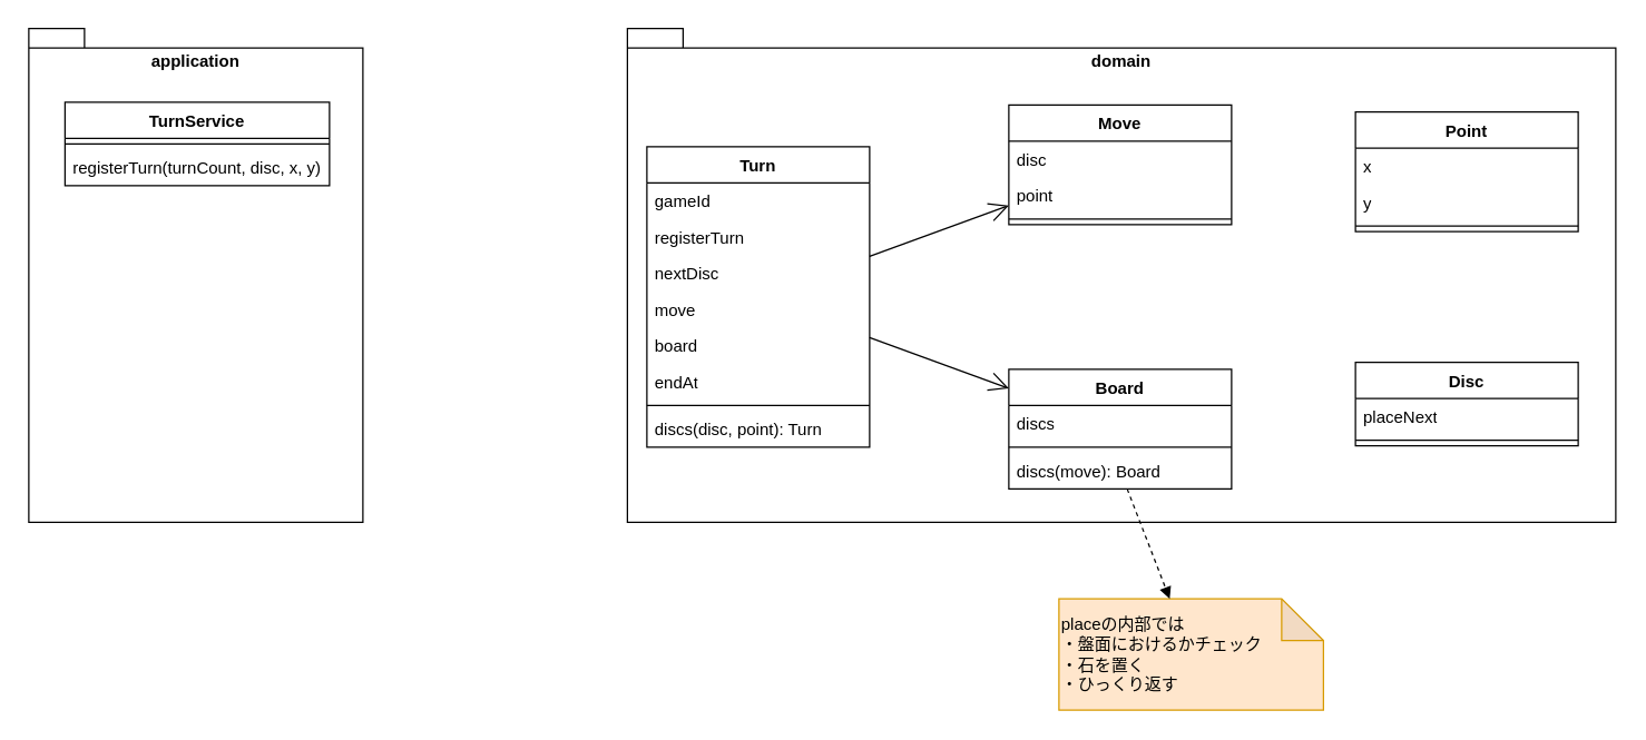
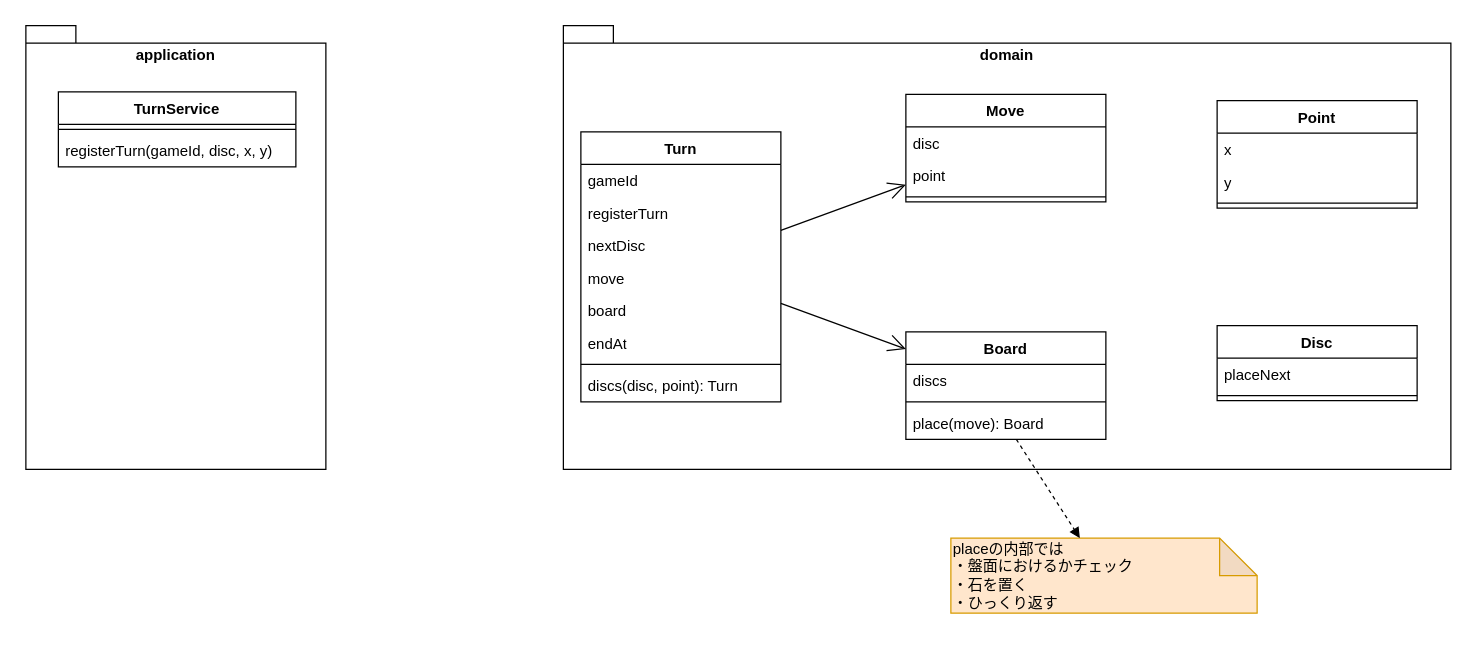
- <mxCell id="32" value="registerTurn(turnCount, disc, x, y)" style="text;strokeColor=none;fillColor=none;align=left;verticalAlign=top;spacingLeft=4;spacingRight=4;overflow=hidden;rotatable=0;points=[[0,0.5],[1,0.5]];portConstraint=eastwest;whiteSpace=wrap;html=1;" vertex="1" parent="30"><mxGeometry y="34" width="190" height="26" as="geometry" /></mxCell>
+ <mxCell id="32" value="registerTurn(gameId, disc, x, y)" style="text;strokeColor=none;fillColor=none;align=left;verticalAlign=top;spacingLeft=4;spacingRight=4;overflow=hidden;rotatable=0;points=[[0,0.5],[1,0.5]];portConstraint=eastwest;whiteSpace=wrap;html=1;" vertex="1" parent="30"><mxGeometry y="34" width="190" height="26" as="geometry" /></mxCell>
- <mxCell id="19" value="discs(move): Board" style="text;strokeColor=none;fillColor=none;align=left;verticalAlign=top;spacingLeft=4;spacingRight=4;overflow=hidden;rotatable=0;points=[[0,0.5],[1,0.5]];portConstraint=eastwest;whiteSpace=wrap;html=1;" vertex="1" parent="16"><mxGeometry y="60" width="160" height="26" as="geometry" /></mxCell>
+ <mxCell id="19" value="place(move): Board" style="text;strokeColor=none;fillColor=none;align=left;verticalAlign=top;spacingLeft=4;spacingRight=4;overflow=hidden;rotatable=0;points=[[0,0.5],[1,0.5]];portConstraint=eastwest;whiteSpace=wrap;html=1;" vertex="1" parent="16"><mxGeometry y="60" width="160" height="26" as="geometry" /></mxCell>
- <mxCell id="33" value="placeの内部では&lt;div&gt;・盤面におけるかチェック&lt;/div&gt;&lt;div&gt;・石を置く&lt;/div&gt;&lt;div&gt;・ひっくり返す&lt;/div&gt;" style="shape=note;whiteSpace=wrap;html=1;backgroundOutline=1;darkOpacity=0.05;fillColor=#ffe6cc;strokeColor=#d79b00;align=left;" vertex="1" parent="1"><mxGeometry x="760" y="430" width="190" height="80" as="geometry" /></mxCell>
+ <mxCell id="33" value="placeの内部では&lt;div&gt;・盤面におけるかチェック&lt;/div&gt;&lt;div&gt;・石を置く&lt;/div&gt;&lt;div&gt;・ひっくり返す&lt;/div&gt;" style="shape=note;whiteSpace=wrap;html=1;backgroundOutline=1;darkOpacity=0.05;fillColor=#ffe6cc;strokeColor=#d79b00;align=left;" vertex="1" parent="1"><mxGeometry x="760" y="430" width="245" height="60" as="geometry" /></mxCell>
